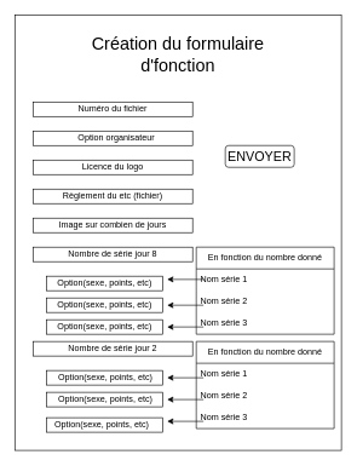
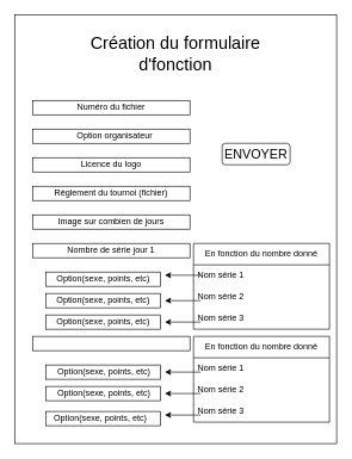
- <mxCell id="13" value="Règlement du etc (fichier)" style="text;html=1;strokeColor=none;fillColor=none;align=center;verticalAlign=middle;whiteSpace=wrap;rounded=0;" vertex="1" parent="1"><mxGeometry x="50" y="260" width="210" height="20" as="geometry" /></mxCell>
+ <mxCell id="13" value="Règlement du tournoi (fichier)" style="text;html=1;strokeColor=none;fillColor=none;align=center;verticalAlign=middle;whiteSpace=wrap;rounded=0;" vertex="1" parent="1"><mxGeometry x="50" y="260" width="210" height="20" as="geometry" /></mxCell>
- <mxCell id="16" value="Nombre de série jour 8" style="text;html=1;strokeColor=none;fillColor=none;align=center;verticalAlign=middle;whiteSpace=wrap;rounded=0;" vertex="1" parent="1"><mxGeometry x="50" y="340" width="210" height="20" as="geometry" /></mxCell>
+ <mxCell id="16" value="Nombre de série jour 1" style="text;html=1;strokeColor=none;fillColor=none;align=center;verticalAlign=middle;whiteSpace=wrap;rounded=0;" vertex="1" parent="1"><mxGeometry x="50" y="340" width="210" height="20" as="geometry" /></mxCell>
- <mxCell id="18" value="Nombre de série jour 2" style="text;html=1;strokeColor=none;fillColor=none;align=center;verticalAlign=middle;whiteSpace=wrap;rounded=0;" vertex="1" parent="1"><mxGeometry x="50" y="470" width="210" height="20" as="geometry" /></mxCell>
